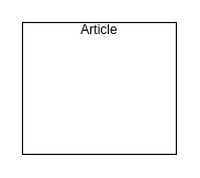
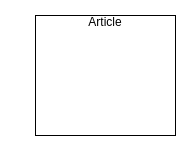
- <mxCell id="2" value="&lt;div align=&quot;center&quot;&gt;Article&lt;/div&gt;" style="verticalAlign=top;align=center;overflow=fill;fontSize=12;fontFamily=Helvetica;html=1;" vertex="1" parent="1"><mxGeometry x="20" y="20" width="140" height="120" as="geometry" /></mxCell>
+ <mxCell id="2" value="&lt;div align=&quot;center&quot;&gt;Article&lt;/div&gt;" style="verticalAlign=top;align=center;overflow=fill;fontSize=12;fontFamily=Helvetica;html=1;" vertex="1" parent="1"><mxGeometry x="35" y="15" width="140" height="120" as="geometry" /></mxCell>
